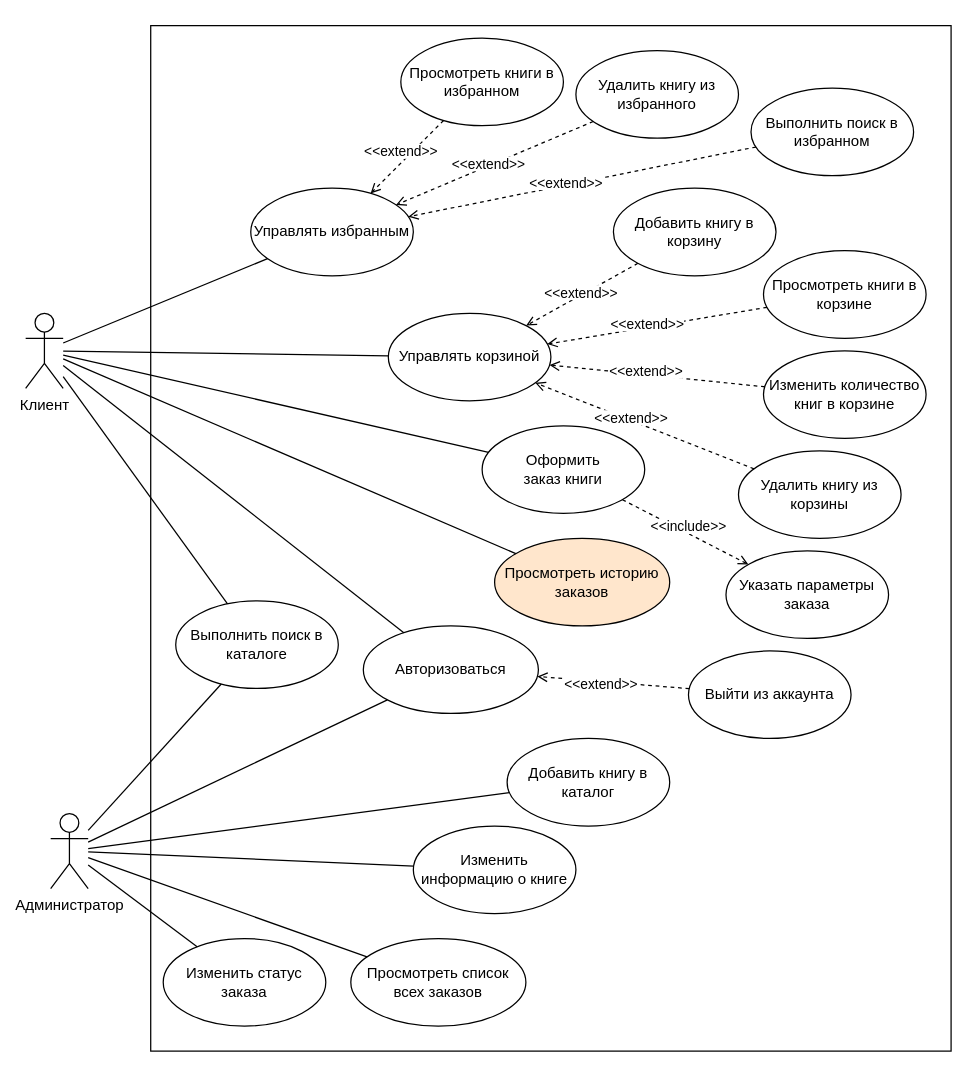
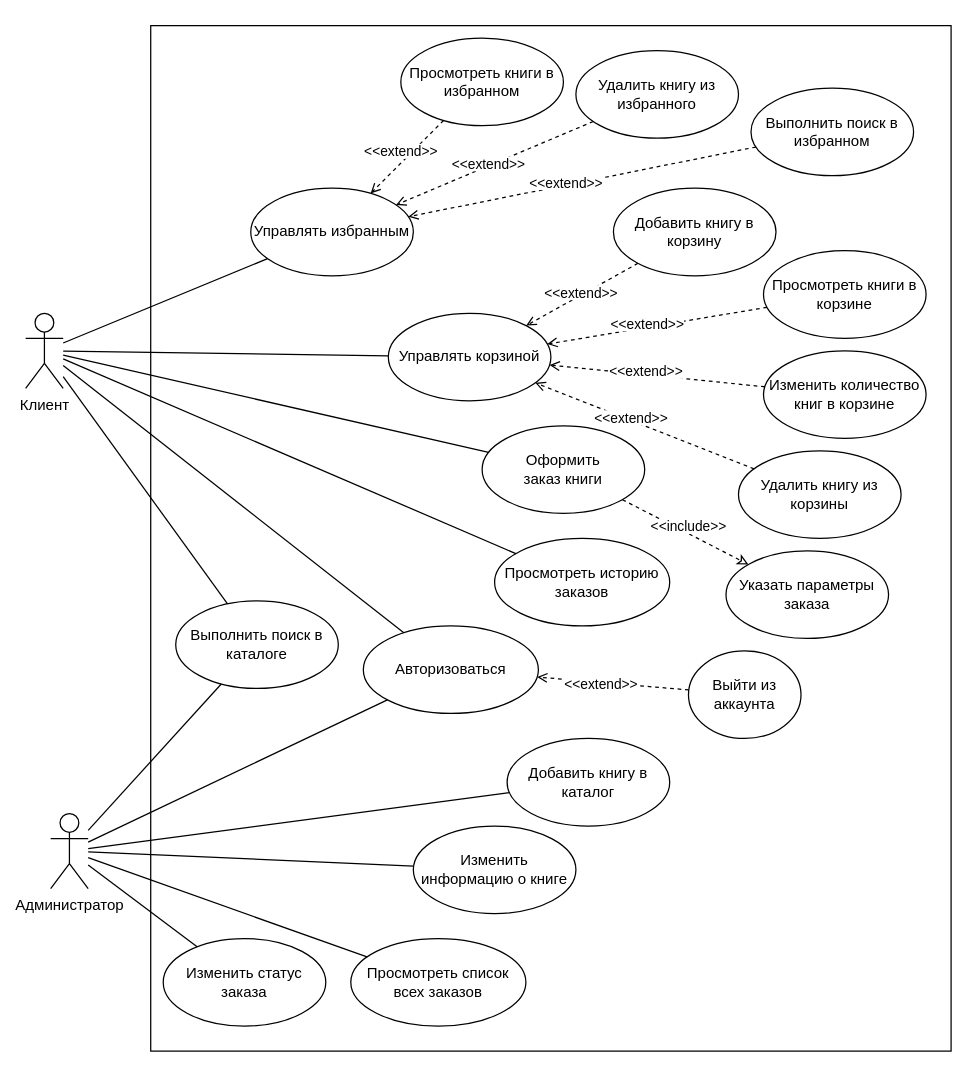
- <mxCell id="43" value="&lt;span style=&quot;background-color: rgb(255, 255, 255);&quot;&gt;&amp;lt;&amp;lt;include&amp;gt;&amp;gt;&lt;/span&gt;" style="html=1;verticalAlign=bottom;labelBackgroundColor=none;endArrow=open;endFill=0;dashed=1;rounded=0;" edge="1" parent="1" source="5" target="32"><mxGeometry x="0.079" y="-3" width="160" relative="1" as="geometry"><mxPoint x="612" y="384" as="sourcePoint" /><mxPoint x="438" y="316" as="targetPoint" /><mxPoint as="offset" /></mxGeometry></mxCell>
+ <mxCell id="43" value="&lt;span style=&quot;background-color: rgb(255, 255, 255);&quot;&gt;&amp;lt;&amp;lt;include&amp;gt;&amp;gt;&lt;/span&gt;" style="html=1;verticalAlign=bottom;labelBackgroundColor=none;endArrow=classic;endFill=0;dashed=1;rounded=0;" edge="1" parent="1" source="5" target="32"><mxGeometry x="0.079" y="-3" width="160" relative="1" as="geometry"><mxPoint x="612" y="384" as="sourcePoint" /><mxPoint x="438" y="316" as="targetPoint" /><mxPoint as="offset" /></mxGeometry></mxCell>
- <mxCell id="7" value="Просмотреть историю заказов" style="ellipse;whiteSpace=wrap;html=1;fillColor=#ffe6cc;" parent="1" vertex="1"><mxGeometry x="395" y="430" width="140" height="70" as="geometry" /></mxCell>
+ <mxCell id="7" value="Просмотреть историю заказов" style="ellipse;whiteSpace=wrap;html=1;" parent="1" vertex="1"><mxGeometry x="395" y="430" width="140" height="70" as="geometry" /></mxCell>
- <mxCell id="35" value="Выйти из аккаунта" style="ellipse;whiteSpace=wrap;html=1;" parent="1" vertex="1"><mxGeometry x="550" y="520" width="130" height="70" as="geometry" /></mxCell>
+ <mxCell id="35" value="Выйти из аккаунта" style="ellipse;whiteSpace=wrap;html=1;" parent="1" vertex="1"><mxGeometry x="550" y="520" width="90" height="70" as="geometry" /></mxCell>
